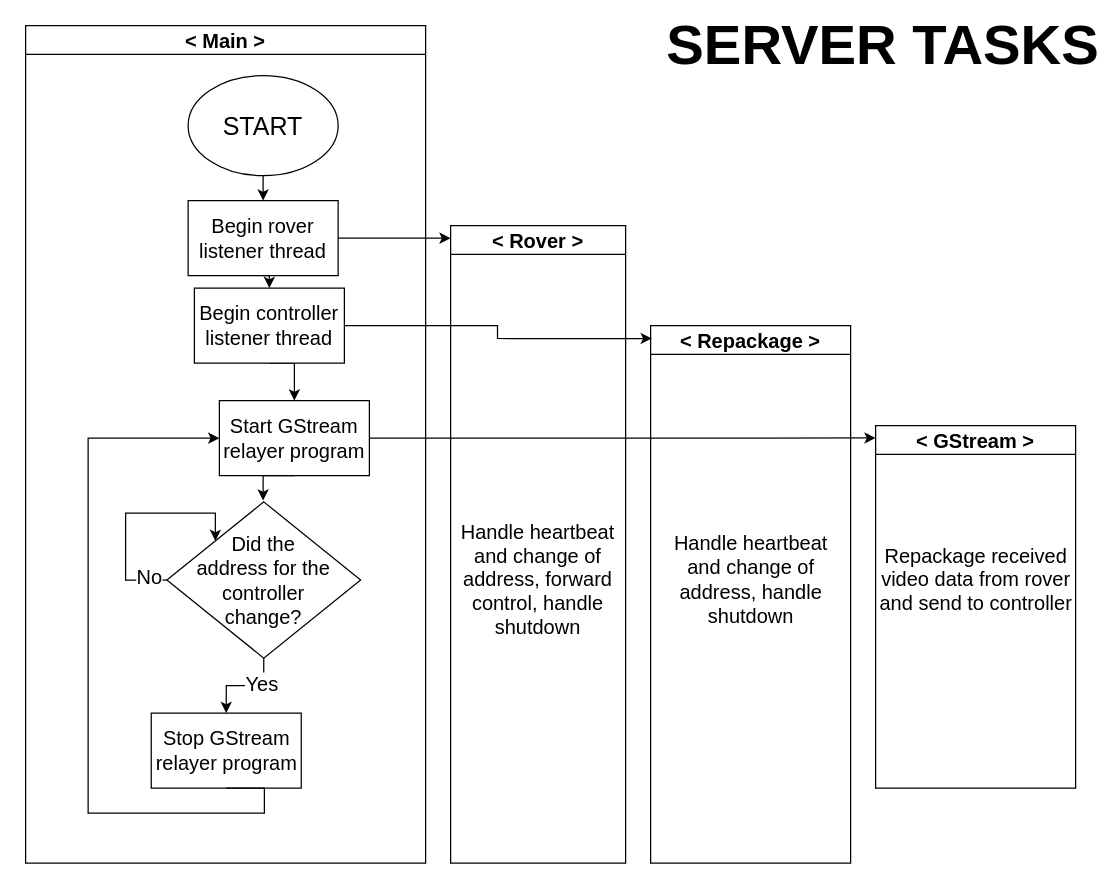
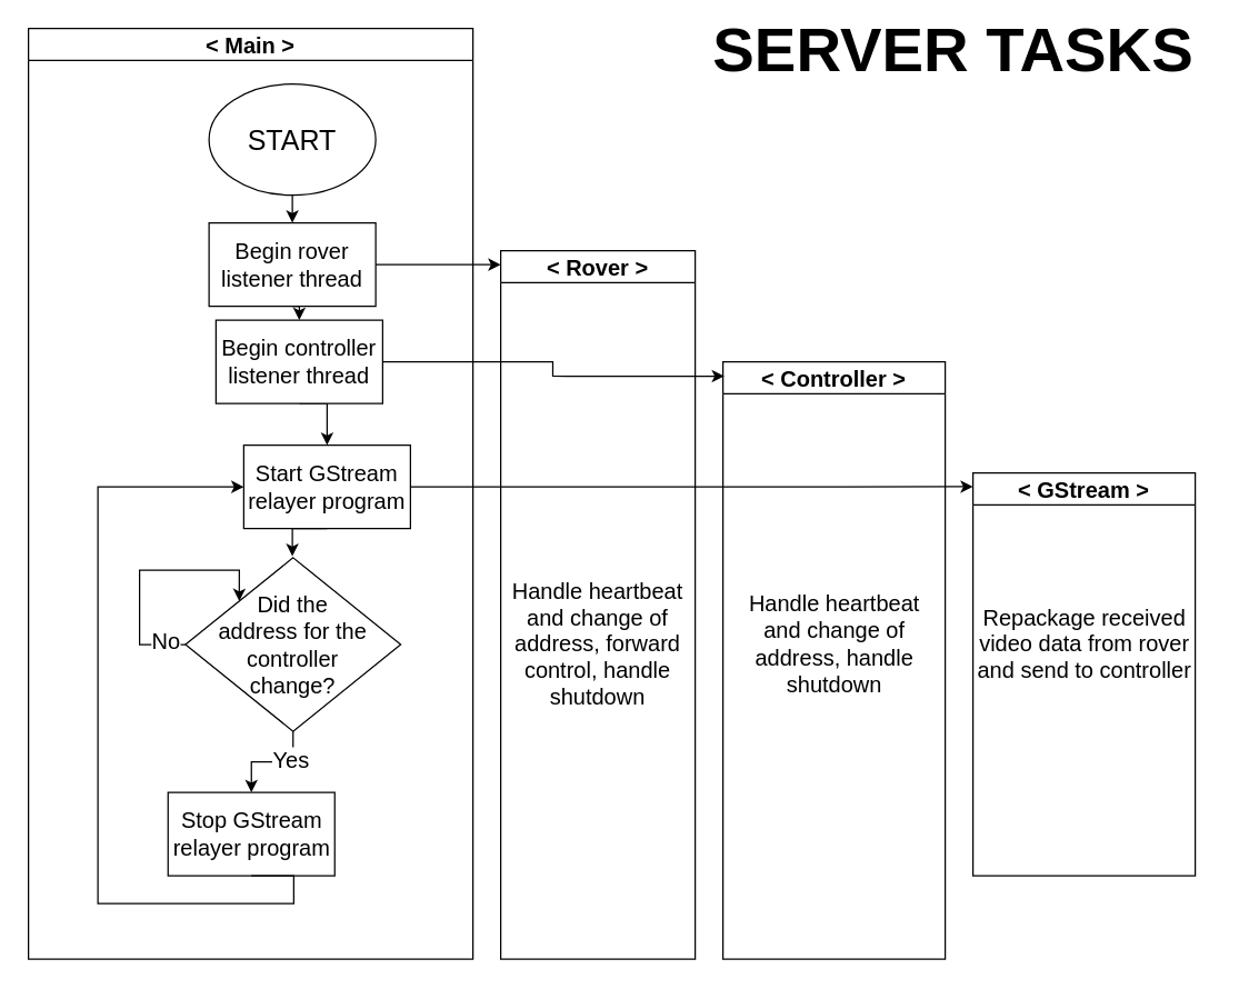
- <mxCell id="22" value="&lt;b&gt;&lt;font style=&quot;font-size: 45px;&quot;&gt;SERVER TASKS&lt;/font&gt;&lt;/b&gt;" style="text;html=1;align=right;verticalAlign=middle;whiteSpace=wrap;rounded=0;" parent="1" vertex="1"><mxGeometry x="392.5" y="20" width="487.5" height="30" as="geometry" /></mxCell>
+ <mxCell id="22" value="&lt;b&gt;&lt;font style=&quot;font-size: 45px;&quot;&gt;SERVER TASKS&lt;/font&gt;&lt;/b&gt;" style="text;html=1;align=right;verticalAlign=middle;whiteSpace=wrap;rounded=0;" parent="1" vertex="1"><mxGeometry x="372.5" y="20" width="487.5" height="30" as="geometry" /></mxCell>
- <mxCell id="12" value="&lt;font style=&quot;font-size: 16px;&quot;&gt;&amp;lt; Repackage &amp;gt;&lt;/font&gt;" style="swimlane;whiteSpace=wrap;html=1;" parent="1" vertex="1"><mxGeometry x="520" y="260" width="160" height="430" as="geometry" /></mxCell>
+ <mxCell id="12" value="&lt;font style=&quot;font-size: 16px;&quot;&gt;&amp;lt; Controller &amp;gt;&lt;/font&gt;" style="swimlane;whiteSpace=wrap;html=1;" parent="1" vertex="1"><mxGeometry x="520" y="260" width="160" height="430" as="geometry" /></mxCell>
